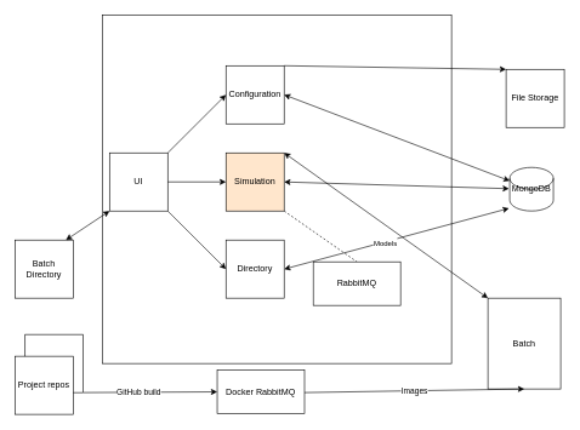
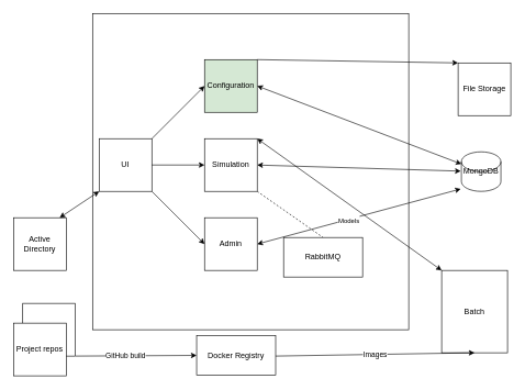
- <mxCell id="5" value="Configuration" style="whiteSpace=wrap;html=1;aspect=fixed;" parent="1" vertex="1"><mxGeometry x="310" y="90" width="80" height="80" as="geometry" /></mxCell>
+ <mxCell id="5" value="Configuration" style="whiteSpace=wrap;html=1;aspect=fixed;fillColor=#d5e8d4;" parent="1" vertex="1"><mxGeometry x="310" y="90" width="80" height="80" as="geometry" /></mxCell>
- <mxCell id="4" value="Simulation" style="whiteSpace=wrap;html=1;aspect=fixed;fillColor=#ffe6cc;" parent="1" vertex="1"><mxGeometry x="310" y="210" width="80" height="80" as="geometry" /></mxCell>
+ <mxCell id="4" value="Simulation" style="whiteSpace=wrap;html=1;aspect=fixed;" parent="1" vertex="1"><mxGeometry x="310" y="210" width="80" height="80" as="geometry" /></mxCell>
- <mxCell id="21" value="Batch Directory" style="whiteSpace=wrap;html=1;aspect=fixed;" parent="1" vertex="1"><mxGeometry x="20" y="330" width="80" height="80" as="geometry" /></mxCell>
+ <mxCell id="21" value="Active Directory" style="whiteSpace=wrap;html=1;aspect=fixed;" parent="1" vertex="1"><mxGeometry x="20" y="330" width="80" height="80" as="geometry" /></mxCell>
- <mxCell id="6" value="Directory" style="whiteSpace=wrap;html=1;aspect=fixed;" parent="1" vertex="1"><mxGeometry x="310" y="330" width="80" height="80" as="geometry" /></mxCell>
+ <mxCell id="6" value="Admin" style="whiteSpace=wrap;html=1;aspect=fixed;" parent="1" vertex="1"><mxGeometry x="310" y="330" width="80" height="80" as="geometry" /></mxCell>
- <mxCell id="24" value="Docker RabbitMQ" style="rounded=0;whiteSpace=wrap;html=1;" vertex="1" parent="1"><mxGeometry x="298" y="509" width="120" height="60" as="geometry" /></mxCell>
+ <mxCell id="24" value="Docker Registry" style="rounded=0;whiteSpace=wrap;html=1;" vertex="1" parent="1"><mxGeometry x="298" y="509" width="120" height="60" as="geometry" /></mxCell>
